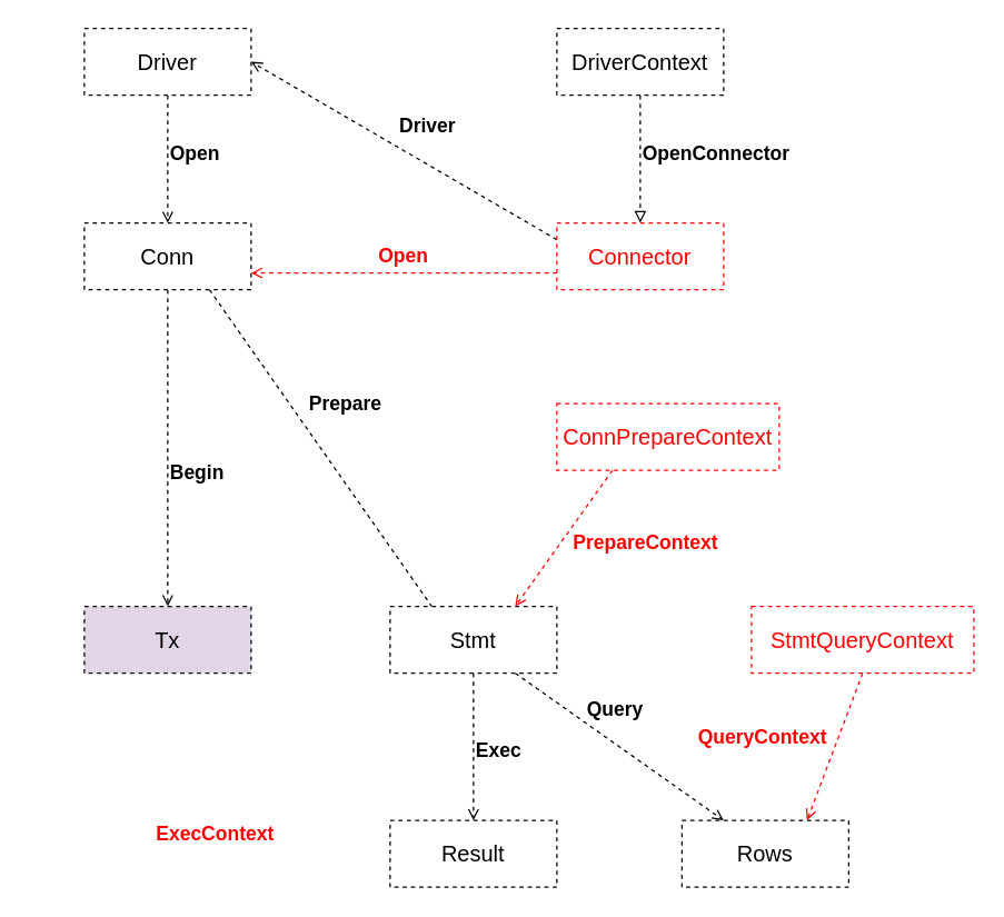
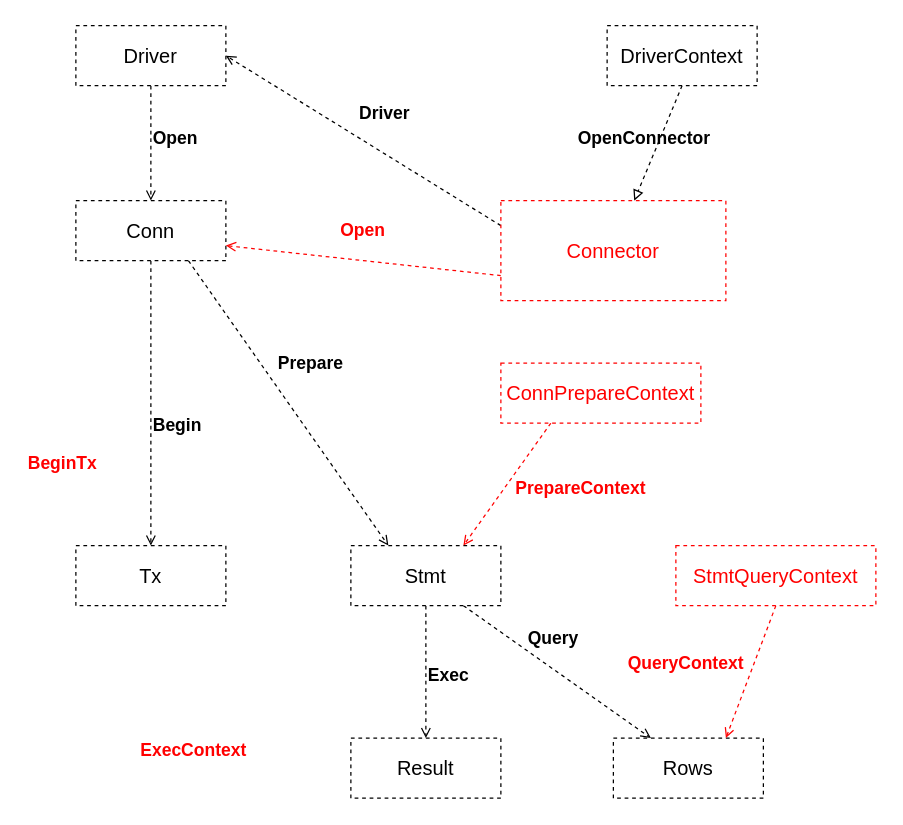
- <mxCell id="5" value="DriverContext" style="rounded=0;whiteSpace=wrap;html=1;strokeColor=#000000;fillColor=#ffffff;fontSize=16;align=center;dashed=1;" vertex="1" parent="1"><mxGeometry x="400" y="20" width="120" height="48" as="geometry" /></mxCell>
+ <mxCell id="5" value="DriverContext" style="rounded=0;whiteSpace=wrap;html=1;strokeColor=#000000;fillColor=#ffffff;fontSize=16;align=center;dashed=1;" vertex="1" parent="1"><mxGeometry x="485" y="20" width="120" height="48" as="geometry" /></mxCell>
- <mxCell id="11" value="Connector" style="rounded=0;whiteSpace=wrap;html=1;strokeColor=#FF0000;fillColor=#ffffff;fontSize=16;align=center;dashed=1;fontColor=#FF0000;" vertex="1" parent="1"><mxGeometry x="400" y="160" width="120" height="48" as="geometry" /></mxCell>
+ <mxCell id="11" value="Connector" style="rounded=0;whiteSpace=wrap;html=1;strokeColor=#FF0000;fillColor=#ffffff;fontSize=16;align=center;dashed=1;fontColor=#FF0000;" vertex="1" parent="1"><mxGeometry x="400" y="160" width="180" height="80" as="geometry" /></mxCell>
+ <mxCell id="29" value="BeginTx" style="text;html=1;align=left;verticalAlign=middle;resizable=0;points=[];autosize=1;fontSize=14;fontStyle=1;fontColor=#FF0000;" vertex="1" parent="1"><mxGeometry x="20" y="360" width="70" height="20" as="geometry" /></mxCell>
- <mxCell id="6" style="edgeStyle=none;rounded=0;orthogonalLoop=1;jettySize=auto;html=1;exitX=0.75;exitY=1;exitDx=0;exitDy=0;entryX=0.25;entryY=0;entryDx=0;entryDy=0;dashed=1;endArrow=none;endFill=0;strokeColor=#000000;strokeWidth=1;fontSize=12;fontColor=#7F00FF;" edge="1" parent="1" source="8" target="18"><mxGeometry relative="1" as="geometry" /></mxCell>
+ <mxCell id="6" style="edgeStyle=none;rounded=0;orthogonalLoop=1;jettySize=auto;html=1;exitX=0.75;exitY=1;exitDx=0;exitDy=0;entryX=0.25;entryY=0;entryDx=0;entryDy=0;dashed=1;endArrow=open;endFill=0;strokeColor=#000000;strokeWidth=1;fontSize=12;fontColor=#7F00FF;" edge="1" parent="1" source="8" target="18"><mxGeometry relative="1" as="geometry" /></mxCell>
- <mxCell id="19" value="Tx" style="rounded=0;whiteSpace=wrap;html=1;strokeColor=#000000;fillColor=#e1d5e7;fontSize=16;align=center;dashed=1;" vertex="1" parent="1"><mxGeometry x="60" y="436" width="120" height="48" as="geometry" /></mxCell>
+ <mxCell id="19" value="Tx" style="rounded=0;whiteSpace=wrap;html=1;strokeColor=#000000;fillColor=#ffffff;fontSize=16;align=center;dashed=1;" vertex="1" parent="1"><mxGeometry x="60" y="436" width="120" height="48" as="geometry" /></mxCell>
